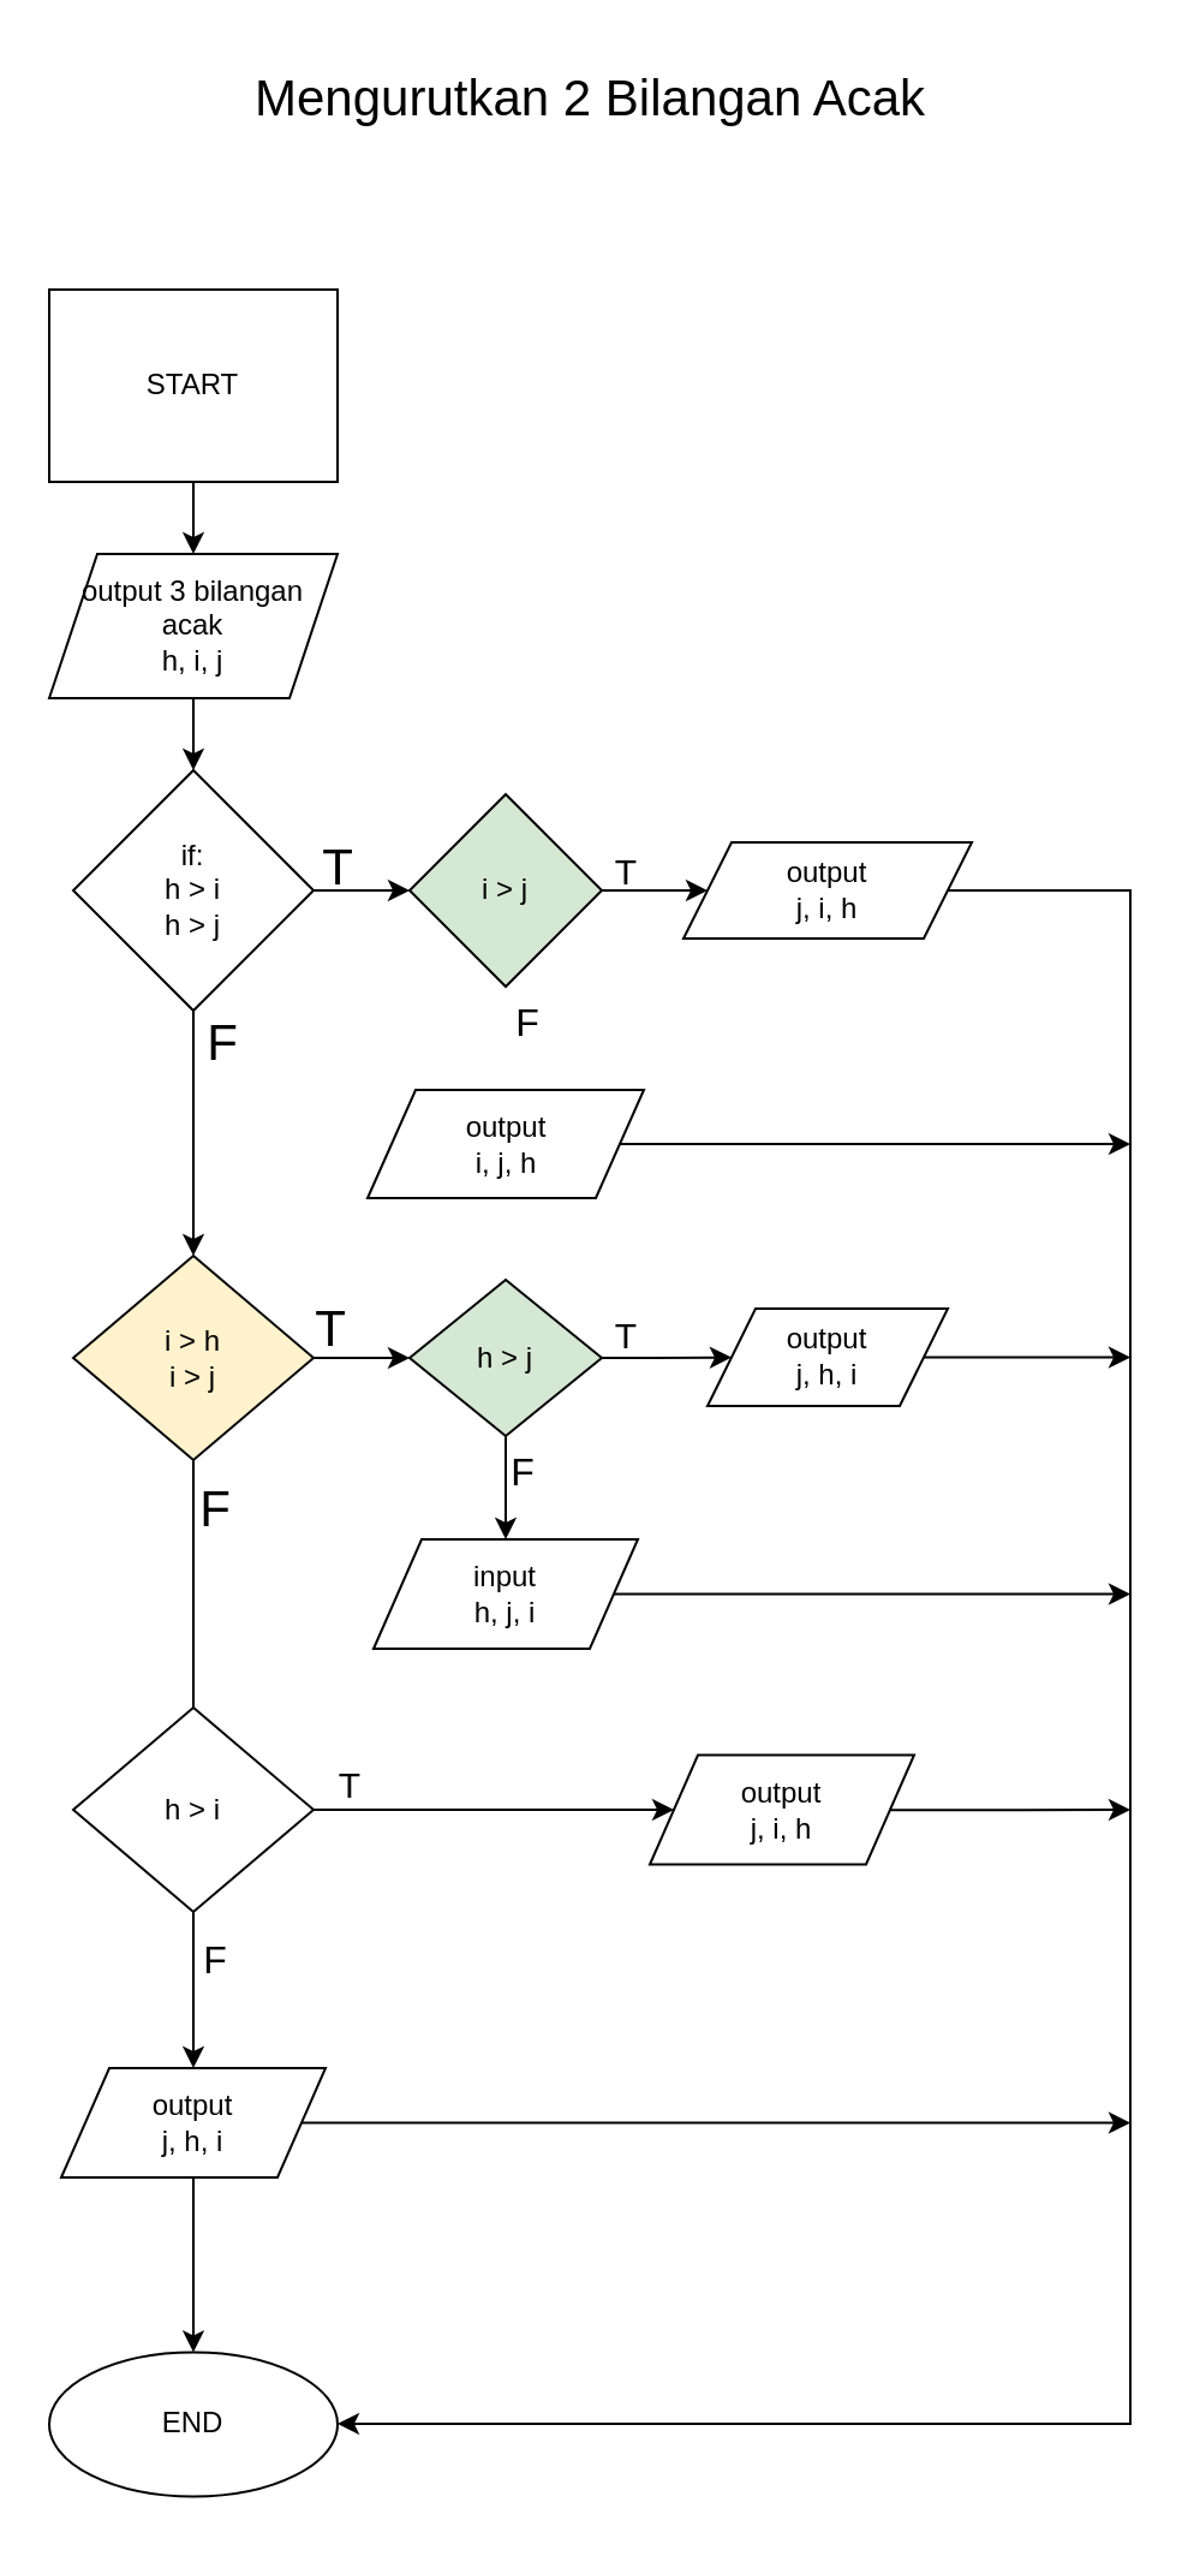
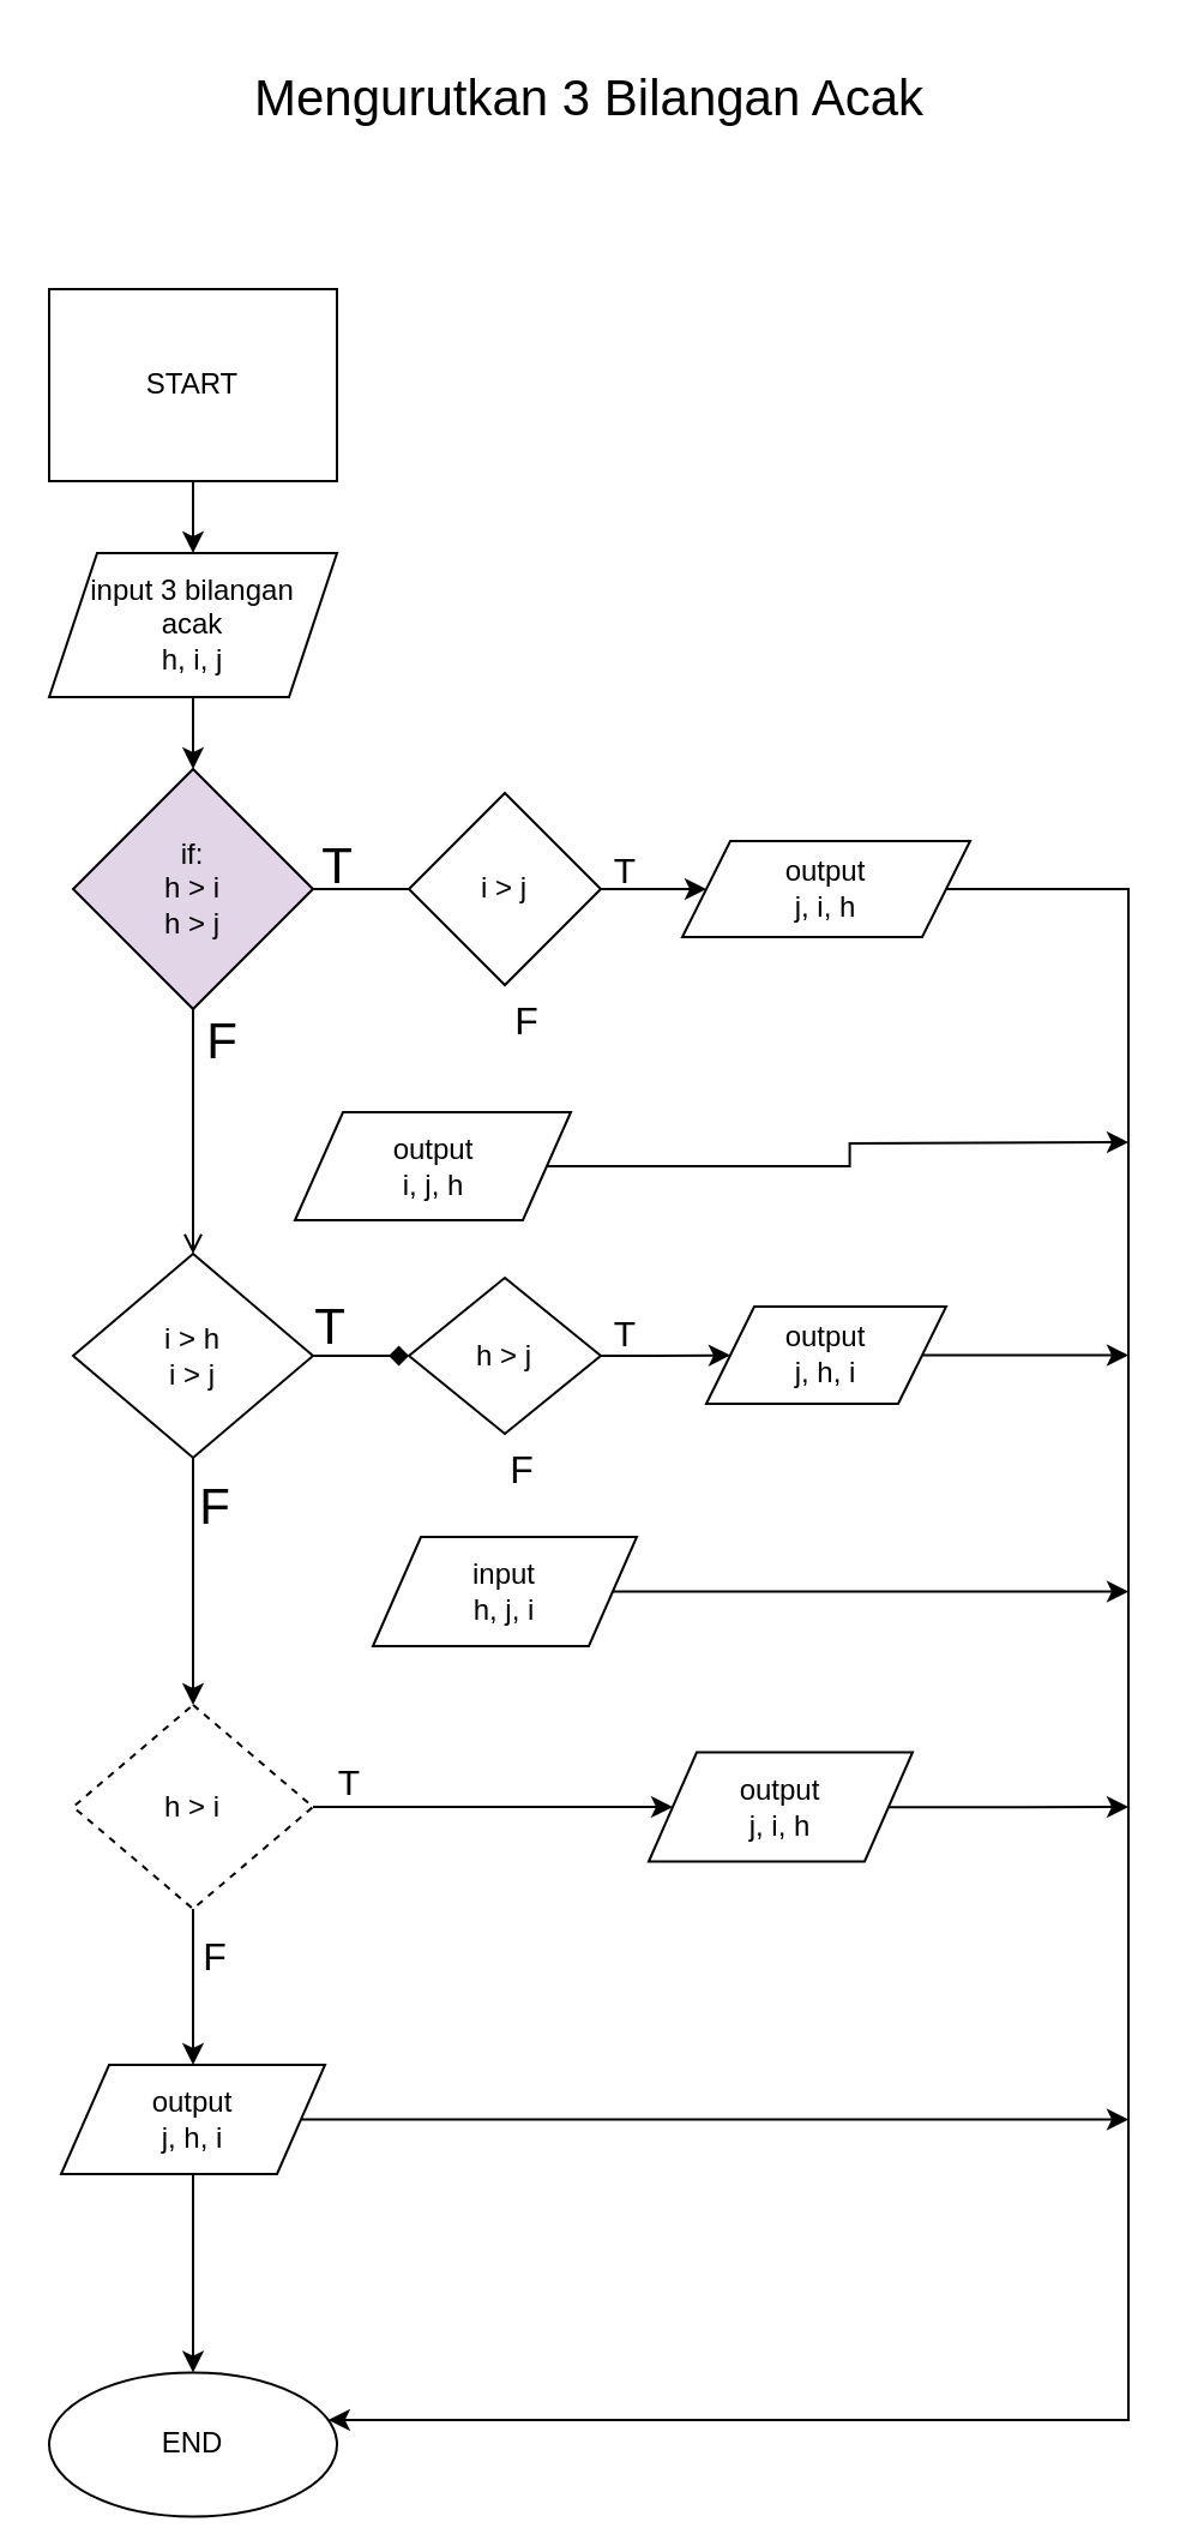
- <mxCell id="4" value="&lt;div&gt;&lt;font style=&quot;font-size: 21px;&quot;&gt;&lt;span&gt;Mengurutkan&lt;/span&gt;&lt;span&gt; 2 &lt;/span&gt;&lt;span&gt;Bilangan&lt;/span&gt;&lt;span&gt; &lt;/span&gt;&lt;span&gt;Acak&lt;/span&gt;&lt;/font&gt;&lt;/div&gt;" style="text;html=1;resizable=0;autosize=1;align=center;verticalAlign=middle;points=[];fillColor=none;strokeColor=none;rounded=0;" vertex="1" parent="1"><mxGeometry x="95" y="20" width="300" height="40" as="geometry" /></mxCell>
+ <mxCell id="4" value="&lt;div&gt;&lt;font style=&quot;font-size: 21px;&quot;&gt;&lt;span&gt;Mengurutkan&lt;/span&gt;&lt;span&gt; 3 &lt;/span&gt;&lt;span&gt;Bilangan&lt;/span&gt;&lt;span&gt; &lt;/span&gt;&lt;span&gt;Acak&lt;/span&gt;&lt;/font&gt;&lt;/div&gt;" style="text;html=1;resizable=0;autosize=1;align=center;verticalAlign=middle;points=[];fillColor=none;strokeColor=none;rounded=0;" vertex="1" parent="1"><mxGeometry x="95" y="20" width="300" height="40" as="geometry" /></mxCell>
- <mxCell id="6" value="&lt;div&gt;output 3 bilangan &lt;br&gt;&lt;/div&gt;&lt;div&gt;acak&lt;br&gt;&lt;/div&gt;&lt;div&gt;h, i, j&lt;br&gt;&lt;/div&gt;" style="shape=parallelogram;perimeter=parallelogramPerimeter;whiteSpace=wrap;html=1;fixedSize=1;" vertex="1" parent="1"><mxGeometry x="20" y="230" width="120" height="60" as="geometry" /></mxCell>
+ <mxCell id="6" value="&lt;div&gt;input 3 bilangan &lt;br&gt;&lt;/div&gt;&lt;div&gt;acak&lt;br&gt;&lt;/div&gt;&lt;div&gt;h, i, j&lt;br&gt;&lt;/div&gt;" style="shape=parallelogram;perimeter=parallelogramPerimeter;whiteSpace=wrap;html=1;fixedSize=1;" vertex="1" parent="1"><mxGeometry x="20" y="230" width="120" height="60" as="geometry" /></mxCell>
- <mxCell id="9" value="&lt;div&gt;if:&lt;/div&gt;&lt;div&gt;h &amp;gt; i&lt;/div&gt;&lt;div&gt;h &amp;gt; j&lt;br&gt;&lt;/div&gt;" style="rhombus;whiteSpace=wrap;html=1;" vertex="1" parent="1"><mxGeometry x="30" y="320" width="100" height="100" as="geometry" /></mxCell>
+ <mxCell id="9" value="&lt;div&gt;if:&lt;/div&gt;&lt;div&gt;h &amp;gt; i&lt;/div&gt;&lt;div&gt;h &amp;gt; j&lt;br&gt;&lt;/div&gt;" style="rhombus;whiteSpace=wrap;html=1;fillColor=#e1d5e7;" vertex="1" parent="1"><mxGeometry x="30" y="320" width="100" height="100" as="geometry" /></mxCell>
- <mxCell id="7" value="" style="edgeStyle=orthogonalEdgeStyle;rounded=0;orthogonalLoop=1;jettySize=auto;html=1;fontSize=21;" edge="1" parent="1" source="9" target="11"><mxGeometry relative="1" as="geometry" /></mxCell>
+ <mxCell id="7" value="" style="edgeStyle=orthogonalEdgeStyle;rounded=0;orthogonalLoop=1;jettySize=auto;html=1;fontSize=21;endArrow=none;" edge="1" parent="1" source="9" target="11"><mxGeometry relative="1" as="geometry" /></mxCell>
- <mxCell id="11" value="i &amp;gt; j" style="rhombus;whiteSpace=wrap;html=1;fillColor=#d5e8d4;" vertex="1" parent="1"><mxGeometry x="170" y="330" width="80" height="80" as="geometry" /></mxCell>
+ <mxCell id="11" value="i &amp;gt; j" style="rhombus;whiteSpace=wrap;html=1;" vertex="1" parent="1"><mxGeometry x="170" y="330" width="80" height="80" as="geometry" /></mxCell>
- <mxCell id="18" value="&lt;div&gt;output&lt;/div&gt;&lt;div&gt;i, j, h&lt;br&gt;&lt;/div&gt;" style="shape=parallelogram;perimeter=parallelogramPerimeter;whiteSpace=wrap;html=1;fixedSize=1;" vertex="1" parent="1"><mxGeometry x="152.5" y="453" width="115" height="45" as="geometry" /></mxCell>
+ <mxCell id="18" value="&lt;div&gt;output&lt;/div&gt;&lt;div&gt;i, j, h&lt;br&gt;&lt;/div&gt;" style="shape=parallelogram;perimeter=parallelogramPerimeter;whiteSpace=wrap;html=1;fixedSize=1;" vertex="1" parent="1"><mxGeometry x="122.5" y="463" width="115" height="45" as="geometry" /></mxCell>
- <mxCell id="8" value="" style="edgeStyle=orthogonalEdgeStyle;rounded=0;orthogonalLoop=1;jettySize=auto;html=1;fontSize=21;" edge="1" parent="1" source="9" target="14"><mxGeometry relative="1" as="geometry" /></mxCell>
+ <mxCell id="8" value="" style="edgeStyle=orthogonalEdgeStyle;rounded=0;orthogonalLoop=1;jettySize=auto;html=1;fontSize=21;endArrow=open;" edge="1" parent="1" source="9" target="14"><mxGeometry relative="1" as="geometry" /></mxCell>
- <mxCell id="14" value="&lt;div&gt;i &amp;gt; h&lt;/div&gt;&lt;div&gt;i &amp;gt; j&lt;br&gt;&lt;/div&gt;" style="rhombus;whiteSpace=wrap;html=1;fillColor=#fff2cc;" vertex="1" parent="1"><mxGeometry x="30" y="522" width="100" height="85" as="geometry" /></mxCell>
+ <mxCell id="14" value="&lt;div&gt;i &amp;gt; h&lt;/div&gt;&lt;div&gt;i &amp;gt; j&lt;br&gt;&lt;/div&gt;" style="rhombus;whiteSpace=wrap;html=1;" vertex="1" parent="1"><mxGeometry x="30" y="522" width="100" height="85" as="geometry" /></mxCell>
- <mxCell id="12" value="" style="edgeStyle=orthogonalEdgeStyle;rounded=0;orthogonalLoop=1;jettySize=auto;html=1;fontSize=21;" edge="1" parent="1" source="14" target="23"><mxGeometry relative="1" as="geometry" /></mxCell>
+ <mxCell id="12" value="" style="edgeStyle=orthogonalEdgeStyle;rounded=0;orthogonalLoop=1;jettySize=auto;html=1;fontSize=21;endArrow=diamond;" edge="1" parent="1" source="14" target="23"><mxGeometry relative="1" as="geometry" /></mxCell>
- <mxCell id="23" value="h &amp;gt; j" style="rhombus;whiteSpace=wrap;html=1;fillColor=#d5e8d4;" vertex="1" parent="1"><mxGeometry x="170" y="532" width="80" height="65" as="geometry" /></mxCell>
+ <mxCell id="23" value="h &amp;gt; j" style="rhombus;whiteSpace=wrap;html=1;" vertex="1" parent="1"><mxGeometry x="170" y="532" width="80" height="65" as="geometry" /></mxCell>
- <mxCell id="21" value="" style="edgeStyle=orthogonalEdgeStyle;rounded=0;orthogonalLoop=1;jettySize=auto;html=1;fontSize=21;" edge="1" parent="1" source="23" target="25"><mxGeometry relative="1" as="geometry" /></mxCell>
- <mxCell id="13" value="" style="edgeStyle=orthogonalEdgeStyle;rounded=0;orthogonalLoop=1;jettySize=auto;html=1;fontSize=21;endArrow=none;" edge="1" parent="1" source="14" target="30"><mxGeometry relative="1" as="geometry" /></mxCell>
+ <mxCell id="13" value="" style="edgeStyle=orthogonalEdgeStyle;rounded=0;orthogonalLoop=1;jettySize=auto;html=1;fontSize=21;" edge="1" parent="1" source="14" target="30"><mxGeometry relative="1" as="geometry" /></mxCell>
- <mxCell id="30" value="h &amp;gt; i" style="rhombus;whiteSpace=wrap;html=1;" vertex="1" parent="1"><mxGeometry x="30" y="710" width="100" height="85" as="geometry" /></mxCell>
+ <mxCell id="30" value="h &amp;gt; i" style="rhombus;whiteSpace=wrap;html=1;dashed=1;" vertex="1" parent="1"><mxGeometry x="30" y="710" width="100" height="85" as="geometry" /></mxCell>
- <mxCell id="44" value="&lt;div&gt;END&lt;/div&gt;" style="ellipse;whiteSpace=wrap;html=1;" vertex="1" parent="1"><mxGeometry x="20" y="978.25" width="120" height="60" as="geometry" /></mxCell>
+ <mxCell id="44" value="&lt;div&gt;END&lt;/div&gt;" style="ellipse;whiteSpace=wrap;html=1;" vertex="1" parent="1"><mxGeometry x="20" y="988.25" width="120" height="60" as="geometry" /></mxCell>
